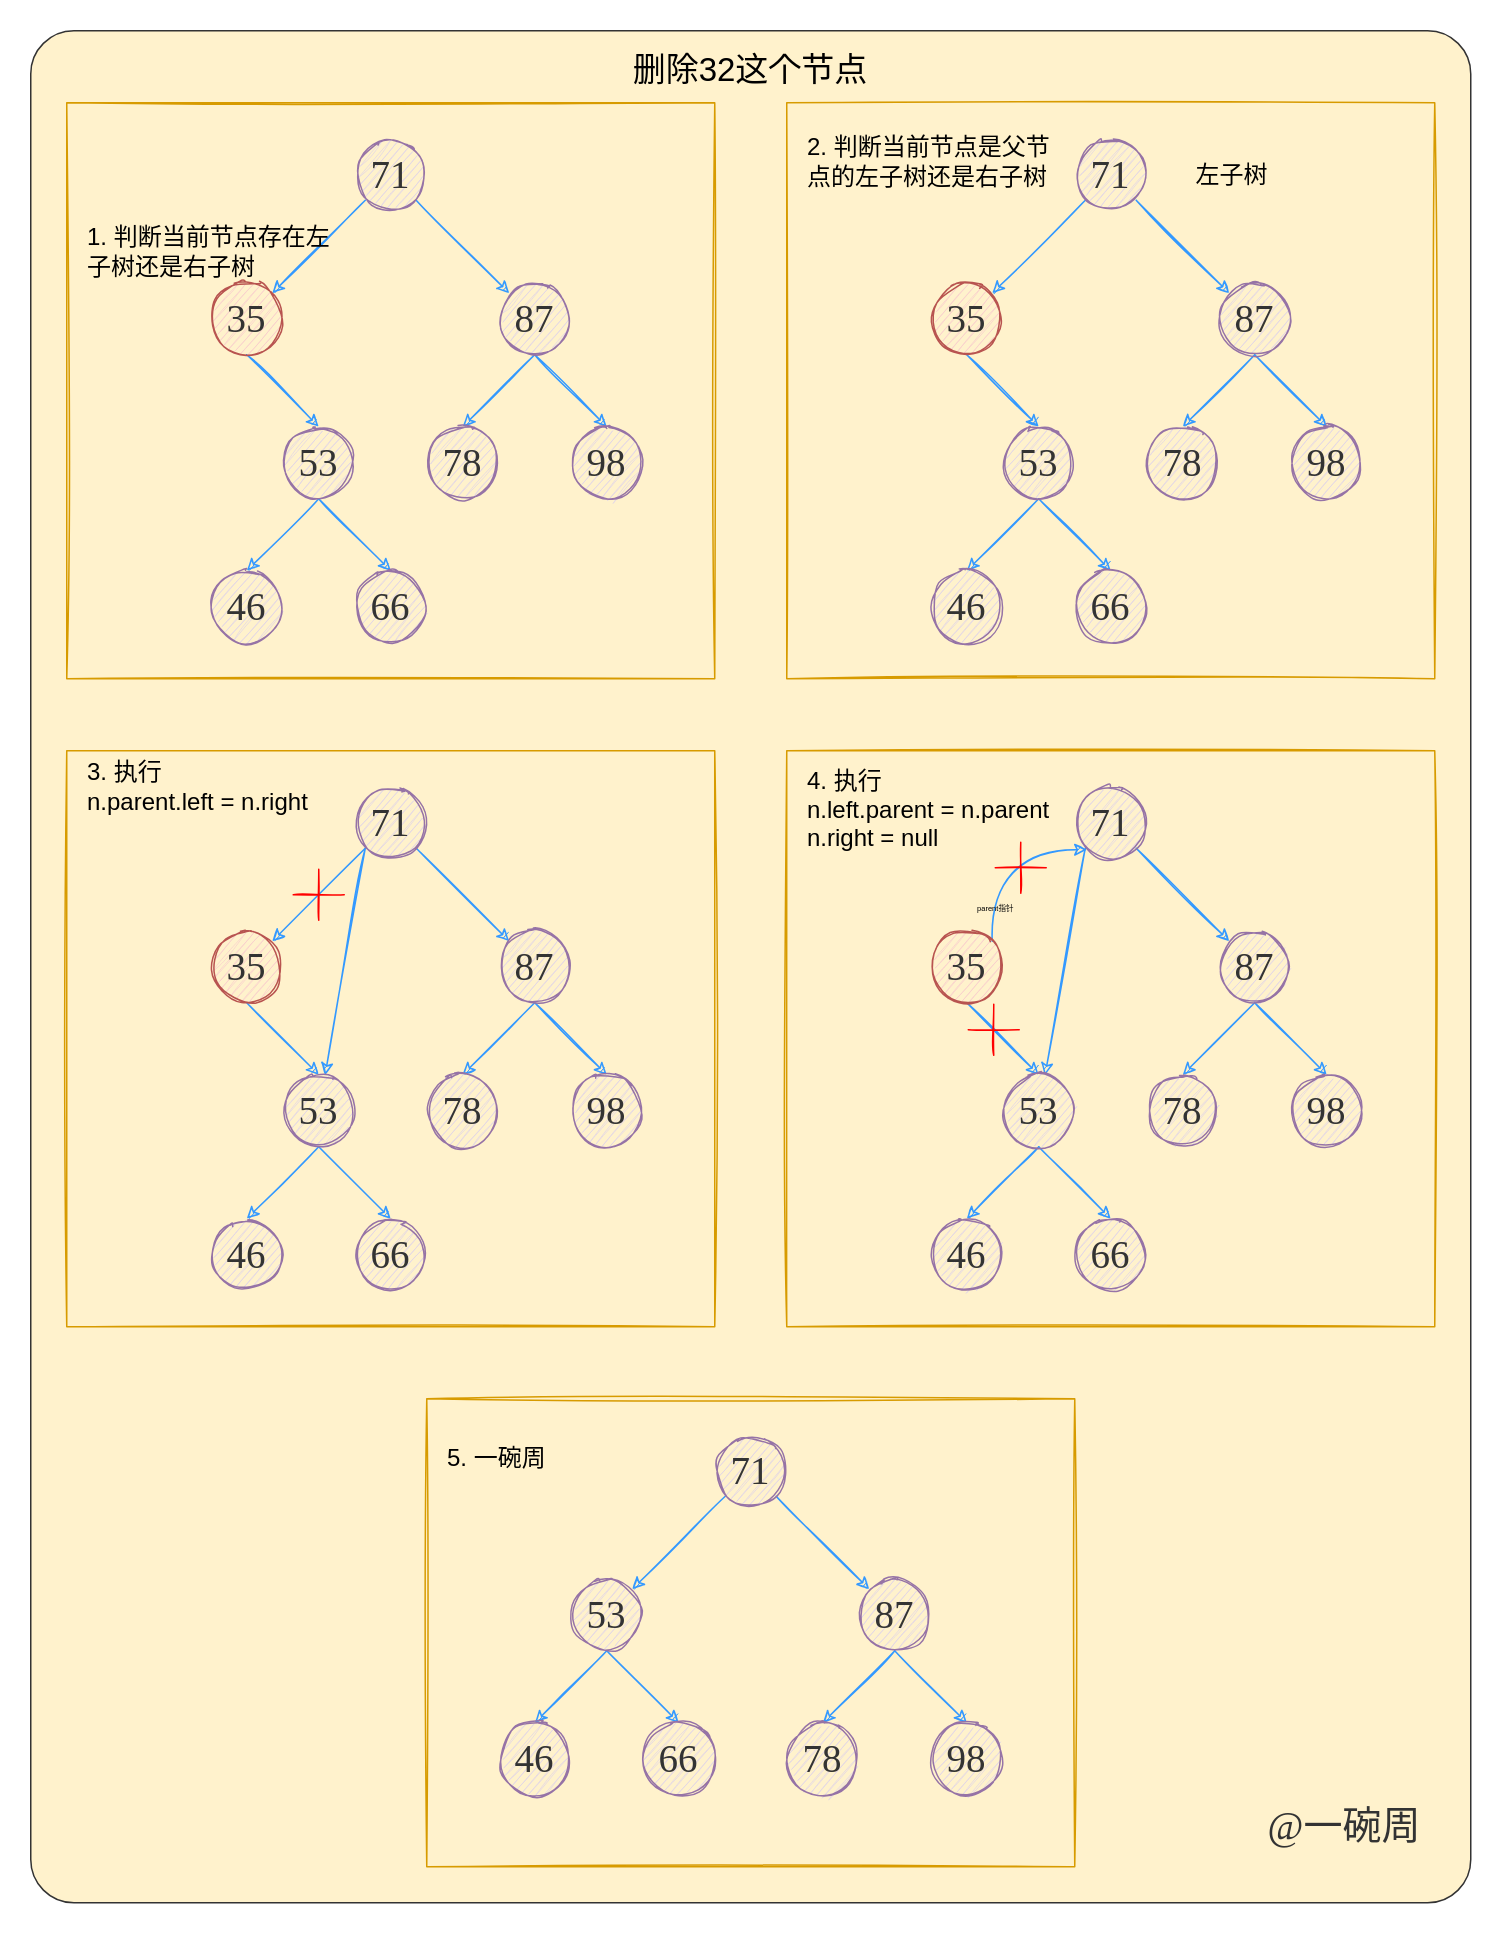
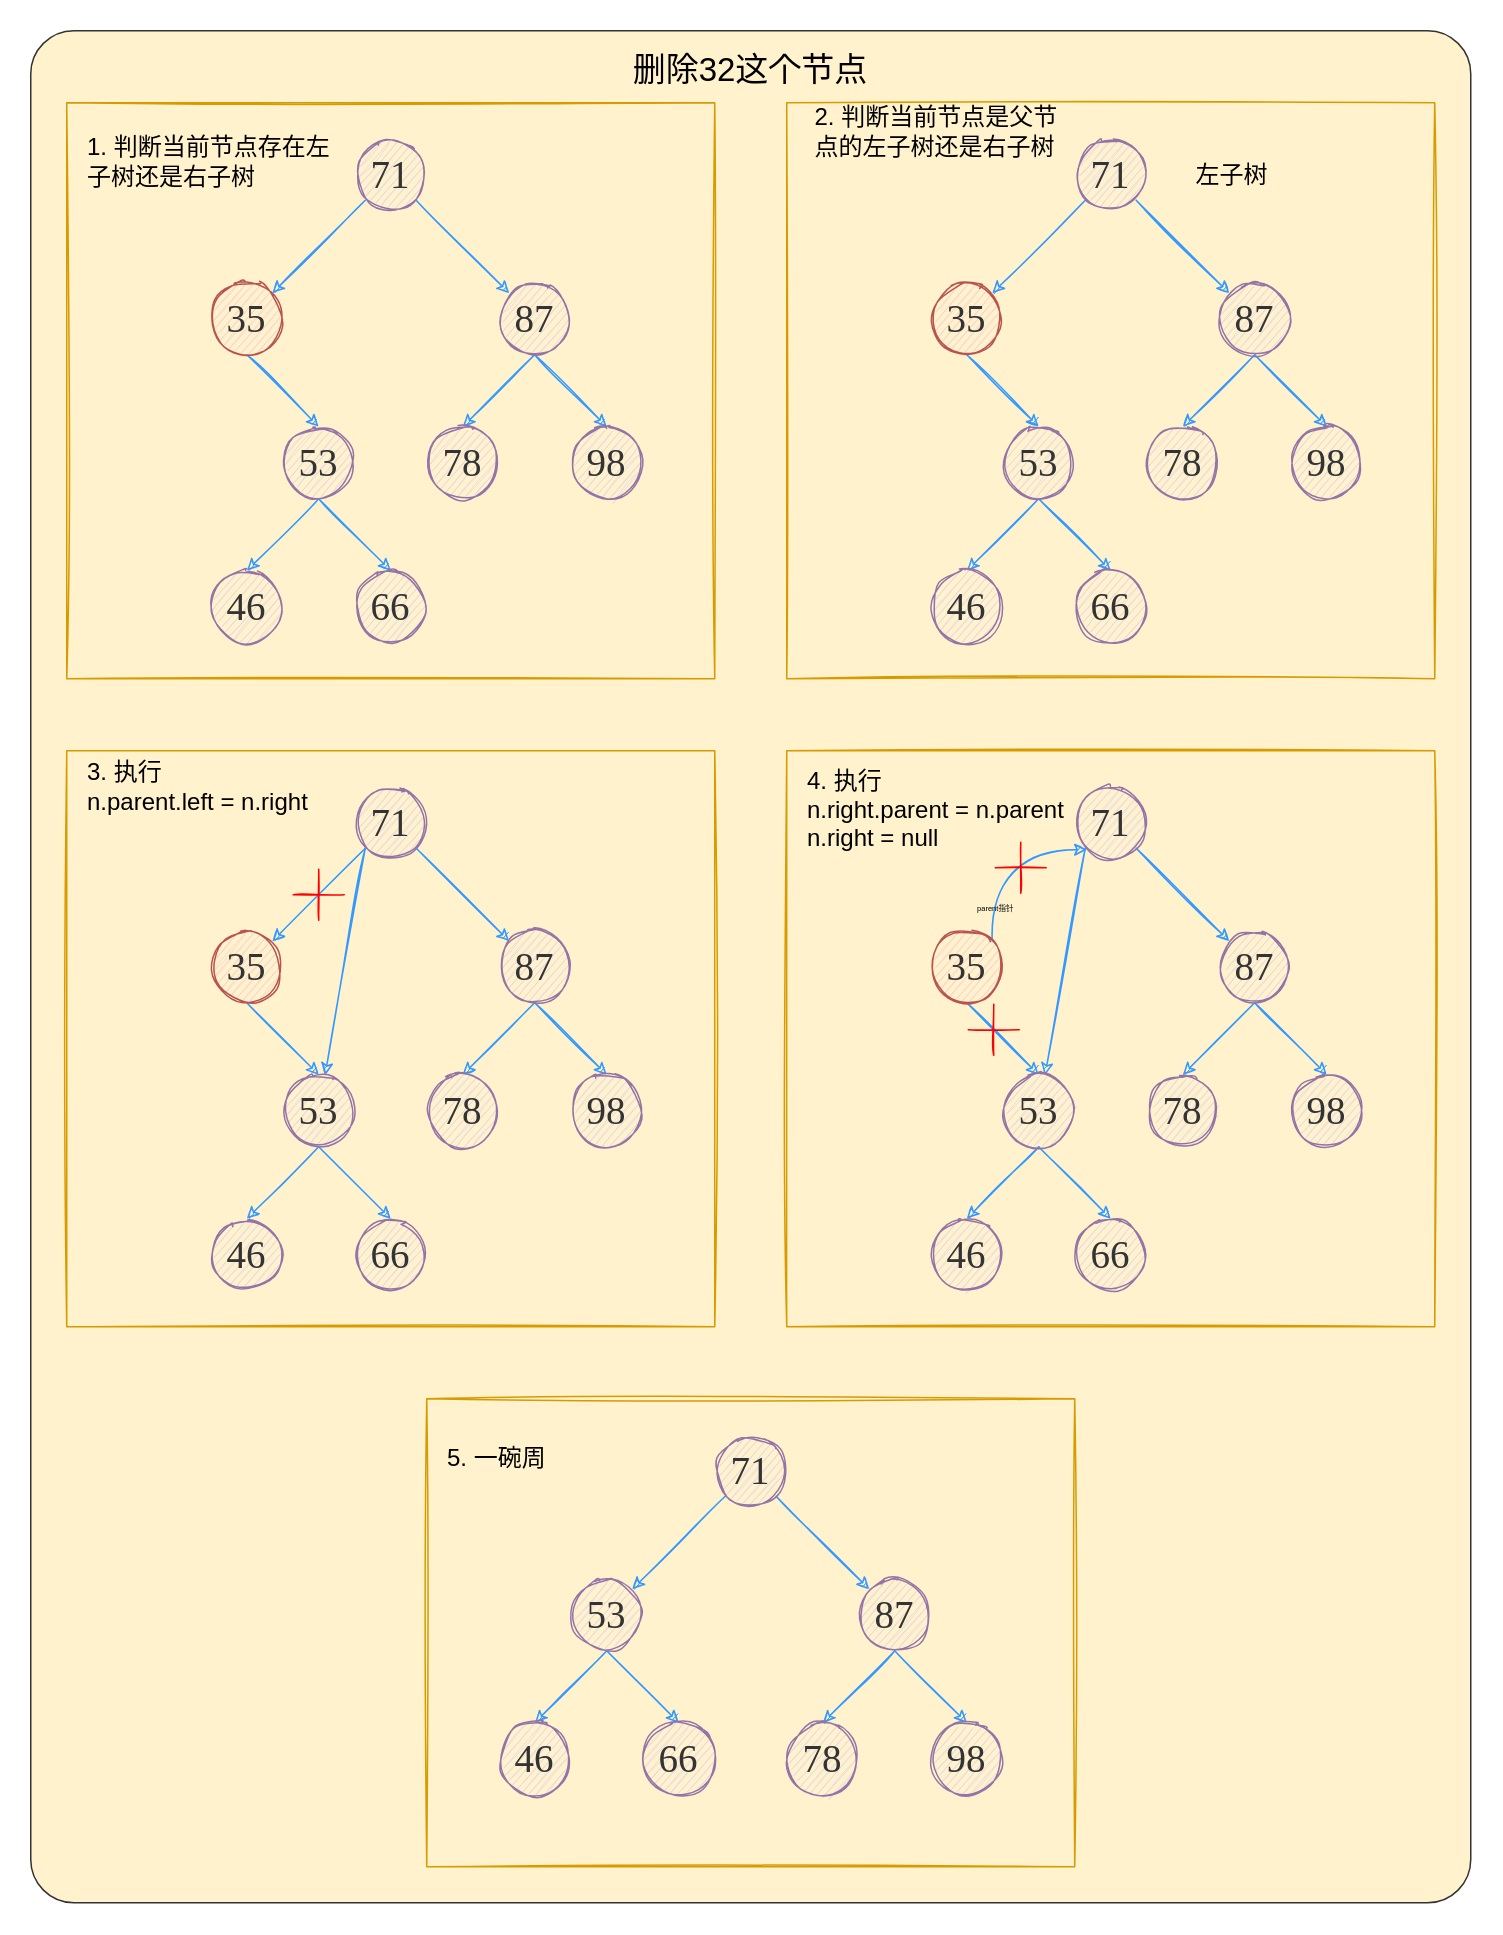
- <mxCell id="39" value="2. 判断当前节点是父节点的左子树还是右子树" style="text;html=1;strokeColor=none;fillColor=none;align=left;verticalAlign=middle;whiteSpace=wrap;rounded=0;labelBackgroundColor=none;fontSize=16;" vertex="1" parent="1"><mxGeometry x="536" y="92" width="168" height="30" as="geometry" /></mxCell>
+ <mxCell id="39" value="2. 判断当前节点是父节点的左子树还是右子树" style="text;html=1;strokeColor=none;fillColor=none;align=left;verticalAlign=middle;whiteSpace=wrap;rounded=0;labelBackgroundColor=none;fontSize=16;" vertex="1" parent="1"><mxGeometry x="541" y="72" width="168" height="30" as="geometry" /></mxCell>
- <mxCell id="22" value="1. 判断当前节点存在左子树还是右子树" style="text;html=1;strokeColor=none;fillColor=none;align=left;verticalAlign=middle;whiteSpace=wrap;rounded=0;labelBackgroundColor=none;fontSize=16;" vertex="1" parent="1"><mxGeometry x="56" y="152" width="168" height="30" as="geometry" /></mxCell>
+ <mxCell id="22" value="1. 判断当前节点存在左子树还是右子树" style="text;html=1;strokeColor=none;fillColor=none;align=left;verticalAlign=middle;whiteSpace=wrap;rounded=0;labelBackgroundColor=none;fontSize=16;" vertex="1" parent="1"><mxGeometry x="56" y="92" width="168" height="30" as="geometry" /></mxCell>
- <mxCell id="80" value="4. 执行&lt;br&gt;n.left.parent = n.parent&lt;br&gt;n.right = null" style="text;html=1;strokeColor=none;fillColor=none;align=left;verticalAlign=middle;whiteSpace=wrap;rounded=0;labelBackgroundColor=none;fontSize=16;" vertex="1" parent="1"><mxGeometry x="536" y="524" width="186" height="30" as="geometry" /></mxCell>
+ <mxCell id="80" value="4. 执行&lt;br&gt;n.right.parent = n.parent&lt;br&gt;n.right = null" style="text;html=1;strokeColor=none;fillColor=none;align=left;verticalAlign=middle;whiteSpace=wrap;rounded=0;labelBackgroundColor=none;fontSize=16;" vertex="1" parent="1"><mxGeometry x="536" y="524" width="186" height="30" as="geometry" /></mxCell>
- <mxCell id="8" value="@一碗周" style="text;html=1;strokeColor=none;fillColor=none;align=center;verticalAlign=middle;whiteSpace=wrap;rounded=0;sketch=1;fillStyle=auto;fontFamily=Comic Sans MS;fontSize=26;fontColor=#333333;" parent="1" vertex="1"><mxGeometry x="836" y="1202" width="120" height="30" as="geometry" /></mxCell>
